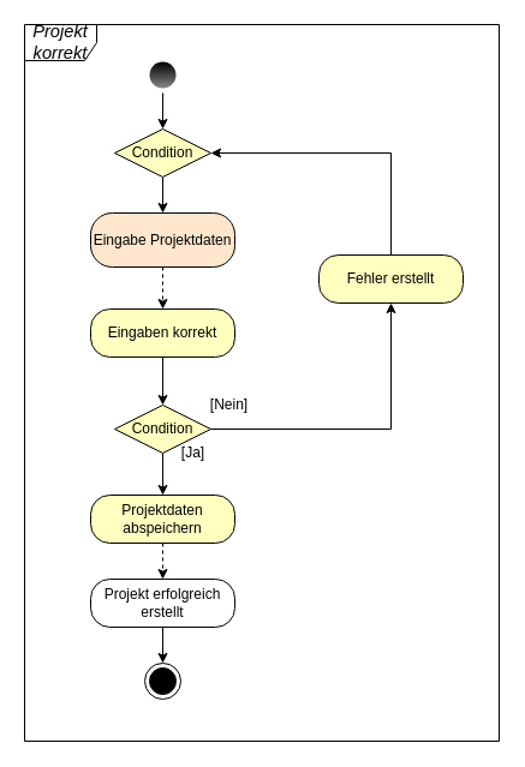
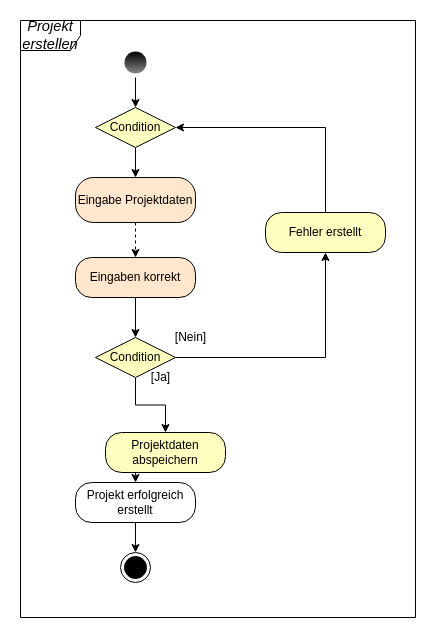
- <mxCell id="2" value="&lt;i&gt;&lt;span style=&quot;font-size: 11.0pt ; font-family: &amp;#34;calibri&amp;#34; , sans-serif&quot;&gt;Projekt korrekt&lt;/span&gt;&lt;/i&gt;" style="shape=umlFrame;whiteSpace=wrap;html=1;" vertex="1" parent="1"><mxGeometry x="20" y="20" width="395" height="597" as="geometry" /></mxCell>
+ <mxCell id="2" value="&lt;i&gt;&lt;span style=&quot;font-size: 11.0pt ; font-family: &amp;#34;calibri&amp;#34; , sans-serif&quot;&gt;Projekt erstellen&lt;/span&gt;&lt;/i&gt;" style="shape=umlFrame;whiteSpace=wrap;html=1;" vertex="1" parent="1"><mxGeometry x="20" y="20" width="395" height="597" as="geometry" /></mxCell>
- <mxCell id="12" value="Eingaben korrekt" style="rounded=1;whiteSpace=wrap;html=1;arcSize=40;fontColor=#000000;fillColor=#ffffc0;" vertex="1" parent="1"><mxGeometry x="75" y="257" width="120" height="40" as="geometry" /></mxCell>
+ <mxCell id="12" value="Eingaben korrekt" style="rounded=1;whiteSpace=wrap;html=1;arcSize=40;fontColor=#000000;fillColor=#ffe6cc;" vertex="1" parent="1"><mxGeometry x="75" y="257" width="120" height="40" as="geometry" /></mxCell>
- <mxCell id="18" value="Projektdaten abspeichern" style="rounded=1;whiteSpace=wrap;html=1;arcSize=40;fontColor=#000000;fillColor=#ffffc0;" vertex="1" parent="1"><mxGeometry x="75" y="412" width="120" height="40" as="geometry" /></mxCell>
+ <mxCell id="18" value="Projektdaten abspeichern" style="rounded=1;whiteSpace=wrap;html=1;arcSize=40;fontColor=#000000;fillColor=#ffffc0;" vertex="1" parent="1"><mxGeometry x="105" y="432" width="120" height="40" as="geometry" /></mxCell>
